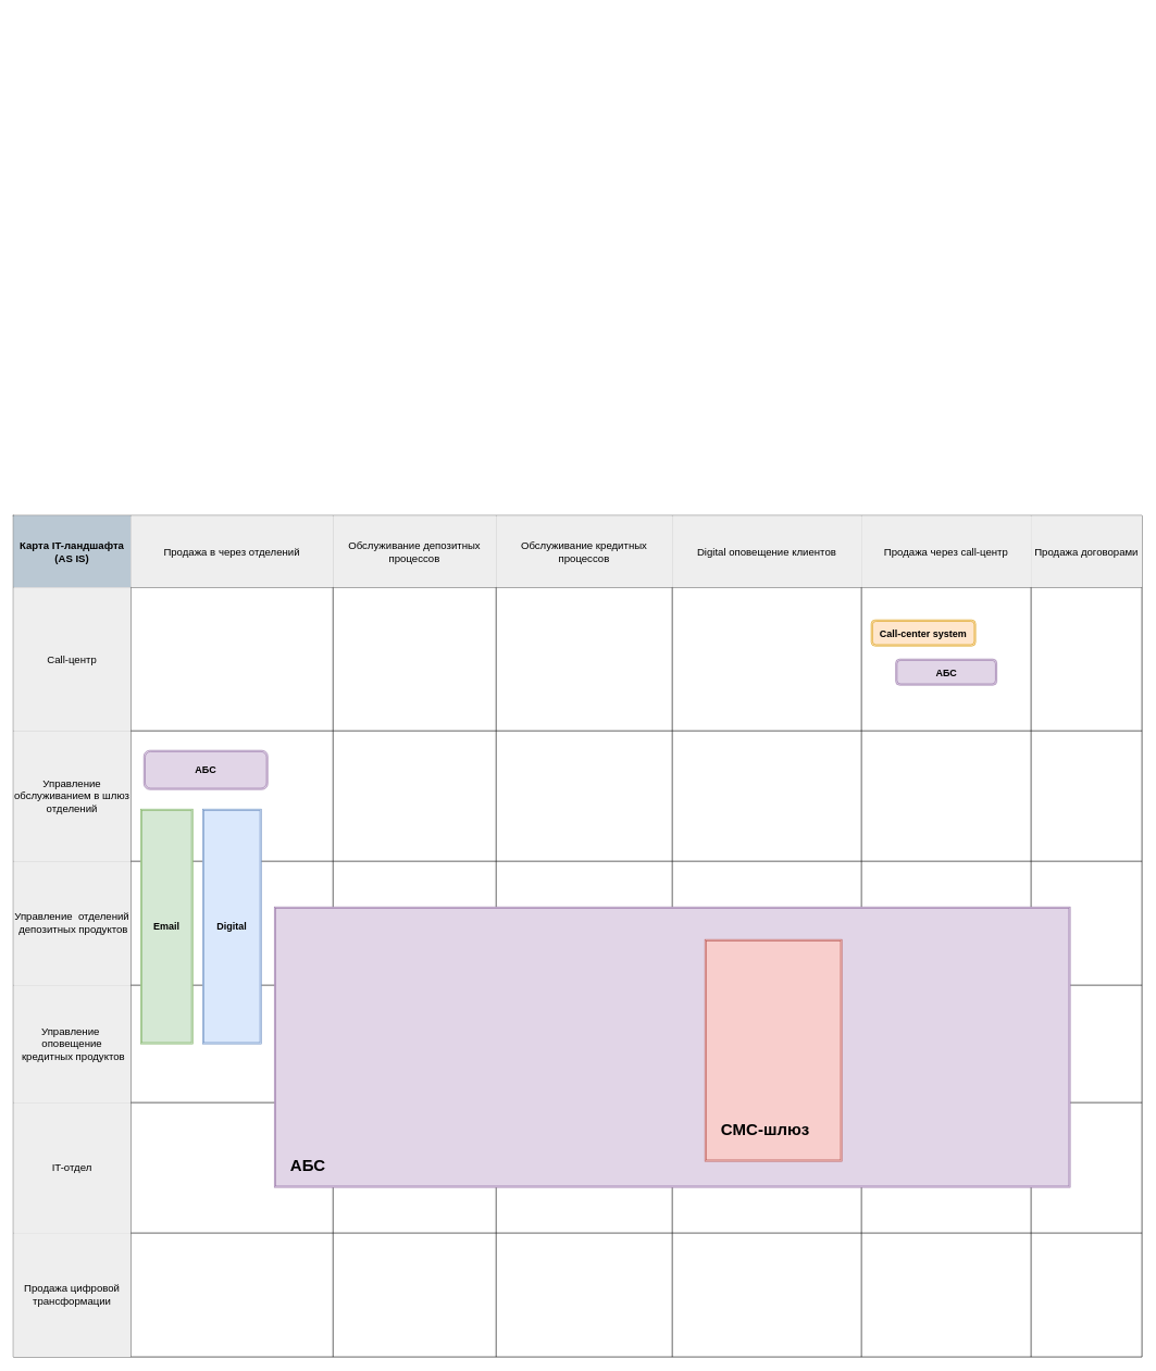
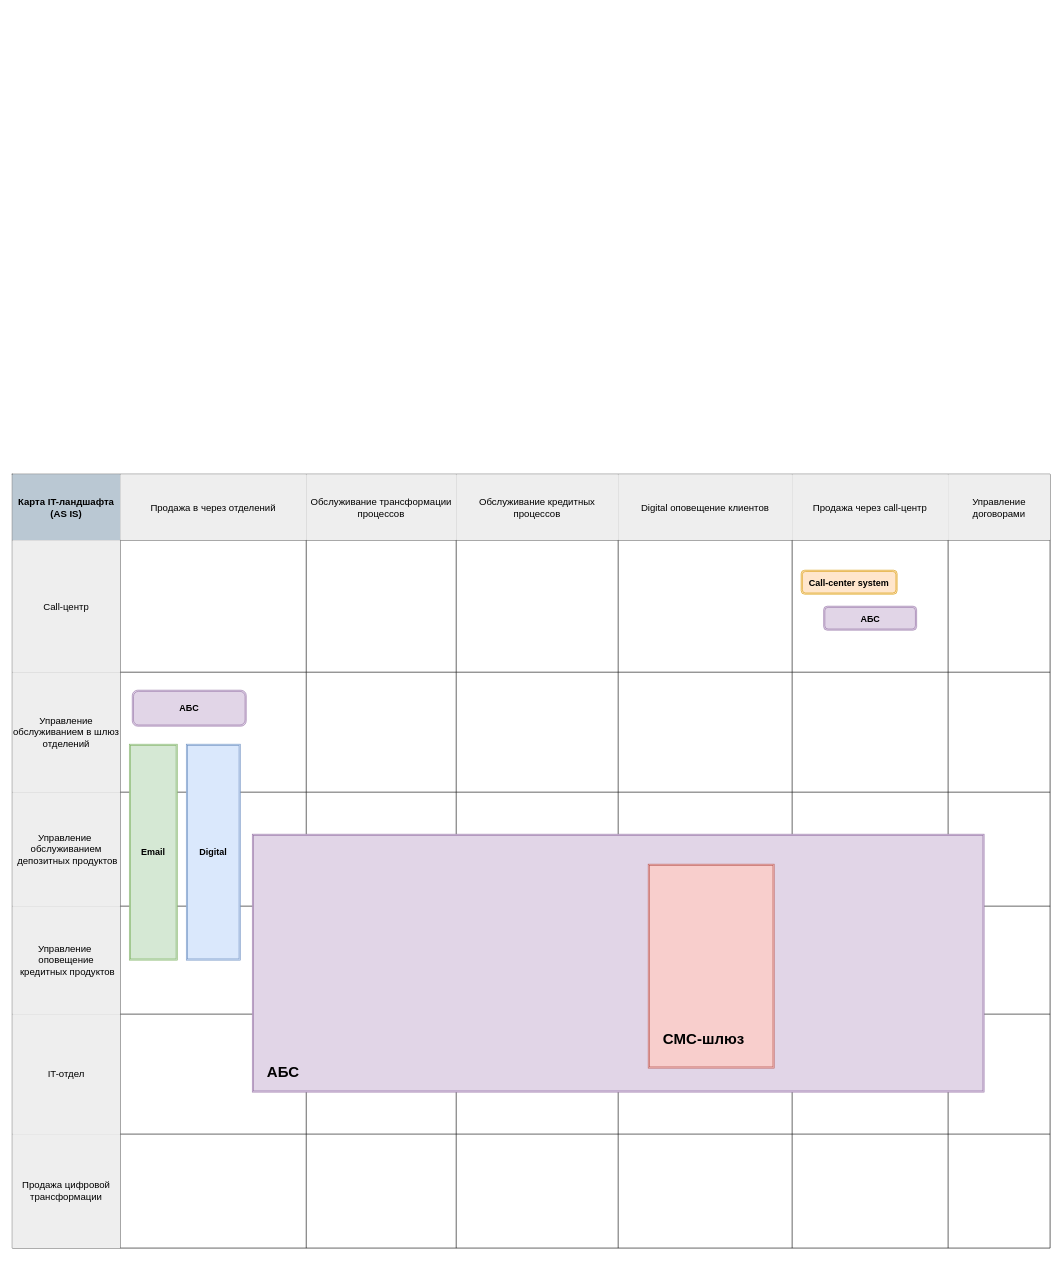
- <mxCell id="7" value="Обслуживание депозитных процессов" style="shape=partialRectangle;html=1;whiteSpace=wrap;connectable=0;strokeColor=#36393d;overflow=hidden;fillColor=#eeeeee;top=0;left=0;bottom=0;right=0;pointerEvents=1;fontSize=16;" vertex="1" parent="4"><mxGeometry x="490" width="250" height="110" as="geometry"><mxRectangle width="250" height="110" as="alternateBounds" /></mxGeometry></mxCell>
+ <mxCell id="7" value="Обслуживание трансформации процессов" style="shape=partialRectangle;html=1;whiteSpace=wrap;connectable=0;strokeColor=#36393d;overflow=hidden;fillColor=#eeeeee;top=0;left=0;bottom=0;right=0;pointerEvents=1;fontSize=16;" vertex="1" parent="4"><mxGeometry x="490" width="250" height="110" as="geometry"><mxRectangle width="250" height="110" as="alternateBounds" /></mxGeometry></mxCell>
- <mxCell id="11" value="Продажа договорами" style="shape=partialRectangle;html=1;whiteSpace=wrap;connectable=0;strokeColor=#36393d;overflow=hidden;fillColor=#eeeeee;top=0;left=0;bottom=0;right=0;pointerEvents=1;fontSize=16;" vertex="1" parent="4"><mxGeometry x="1560" width="170" height="110" as="geometry"><mxRectangle width="170" height="110" as="alternateBounds" /></mxGeometry></mxCell>
+ <mxCell id="11" value="Управление договорами" style="shape=partialRectangle;html=1;whiteSpace=wrap;connectable=0;strokeColor=#36393d;overflow=hidden;fillColor=#eeeeee;top=0;left=0;bottom=0;right=0;pointerEvents=1;fontSize=16;" vertex="1" parent="4"><mxGeometry x="1560" width="170" height="110" as="geometry"><mxRectangle width="170" height="110" as="alternateBounds" /></mxGeometry></mxCell>
- <mxCell id="29" value="Управление&amp;nbsp; отделений&lt;div&gt;&amp;nbsp;депозитных продуктов&lt;/div&gt;" style="shape=partialRectangle;html=1;whiteSpace=wrap;connectable=0;strokeColor=#36393d;overflow=hidden;fillColor=#eeeeee;top=0;left=0;bottom=0;right=0;pointerEvents=1;fontSize=16;" vertex="1" parent="28"><mxGeometry width="180" height="190" as="geometry"><mxRectangle width="180" height="190" as="alternateBounds" /></mxGeometry></mxCell>
+ <mxCell id="29" value="Управление&amp;nbsp; обслуживанием&lt;div&gt;&amp;nbsp;депозитных продуктов&lt;/div&gt;" style="shape=partialRectangle;html=1;whiteSpace=wrap;connectable=0;strokeColor=#36393d;overflow=hidden;fillColor=#eeeeee;top=0;left=0;bottom=0;right=0;pointerEvents=1;fontSize=16;" vertex="1" parent="28"><mxGeometry width="180" height="190" as="geometry"><mxRectangle width="180" height="190" as="alternateBounds" /></mxGeometry></mxCell>
